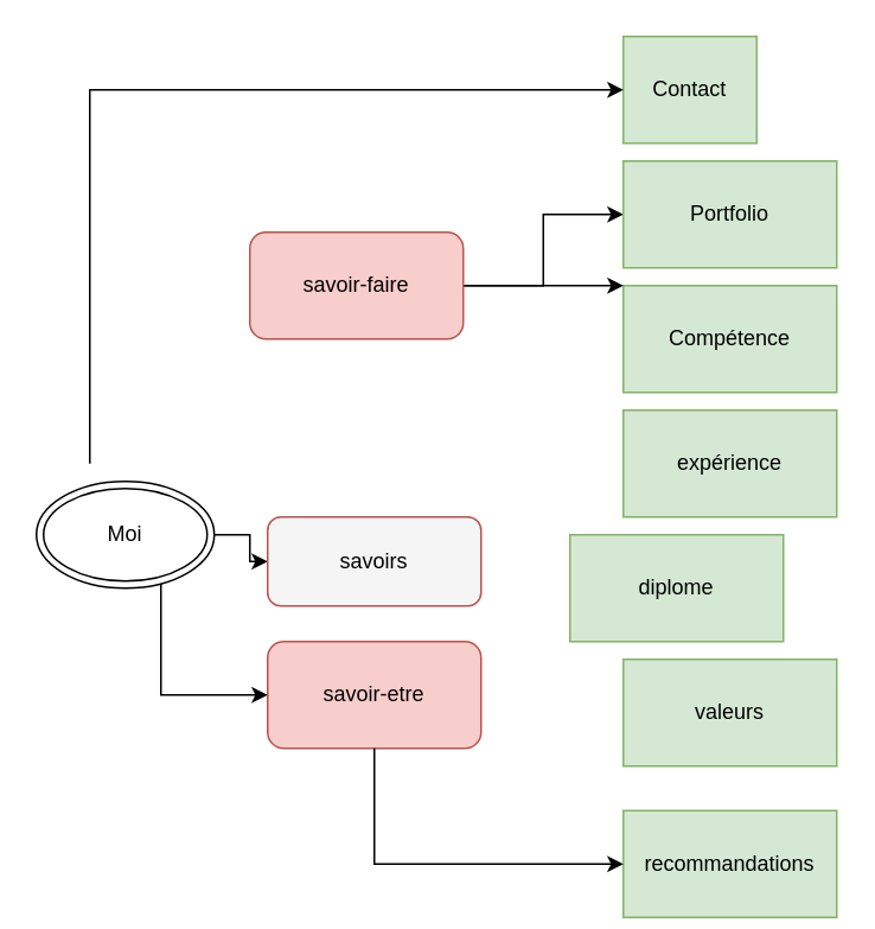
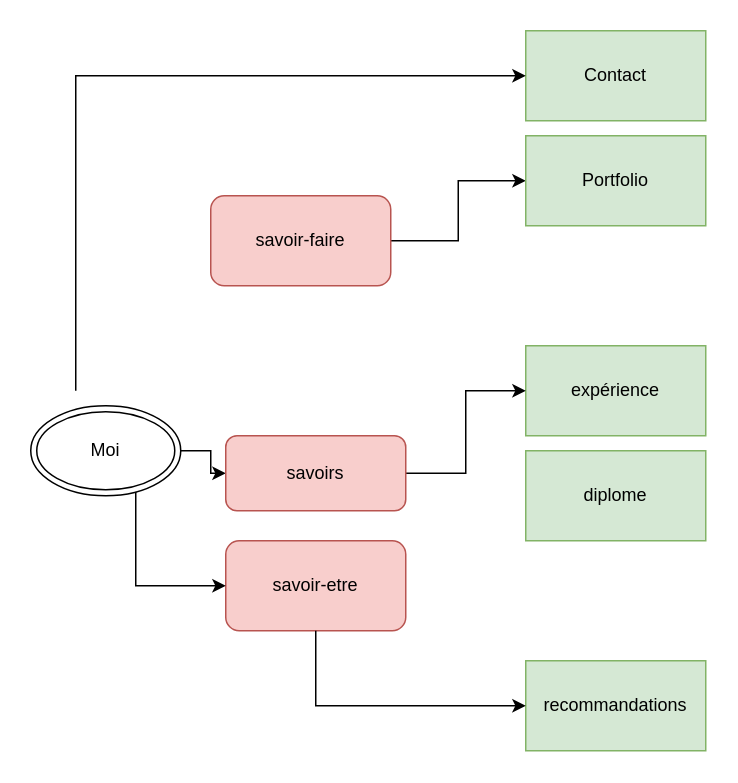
- <mxCell id="8" value="Contact" style="rounded=0;whiteSpace=wrap;html=1;fillColor=#d5e8d4;strokeColor=#82b366;" vertex="1" parent="1"><mxGeometry x="350" y="20" width="75" height="60" as="geometry" /></mxCell>
+ <mxCell id="8" value="Contact" style="rounded=0;whiteSpace=wrap;html=1;fillColor=#d5e8d4;strokeColor=#82b366;" vertex="1" parent="1"><mxGeometry x="350" y="20" width="120" height="60" as="geometry" /></mxCell>
- <mxCell id="7" value="" style="edgeStyle=segmentEdgeStyle;endArrow=classic;html=1;rounded=0;startArrow=none;" edge="1" parent="1" source="11" target="2"><mxGeometry width="50" height="50" relative="1" as="geometry"><mxPoint x="10" y="200" as="sourcePoint" /><mxPoint x="250" y="350" as="targetPoint" /><Array as="points"><mxPoint x="140" y="170" /><mxPoint x="140" y="170" /></Array></mxGeometry></mxCell>
- <mxCell id="2" value="Compétence" style="rounded=0;whiteSpace=wrap;html=1;fillColor=#d5e8d4;strokeColor=#82b366;" vertex="1" parent="1"><mxGeometry x="350" y="160" width="120" height="60" as="geometry" /></mxCell>
+ <mxCell id="12" style="edgeStyle=orthogonalEdgeStyle;rounded=0;orthogonalLoop=1;jettySize=auto;html=1;" edge="1" parent="1" source="19" target="3"><mxGeometry relative="1" as="geometry" /></mxCell>
- <mxCell id="19" value="savoirs" style="rounded=1;whiteSpace=wrap;html=1;fillColor=#f5f5f5;strokeColor=#b85450;" vertex="1" parent="1"><mxGeometry x="150" y="290" width="120" height="50" as="geometry" /></mxCell>
+ <mxCell id="19" value="savoirs" style="rounded=1;whiteSpace=wrap;html=1;fillColor=#f8cecc;strokeColor=#b85450;" vertex="1" parent="1"><mxGeometry x="150" y="290" width="120" height="50" as="geometry" /></mxCell>
- <mxCell id="5" value="diplome" style="rounded=0;whiteSpace=wrap;html=1;fillColor=#d5e8d4;strokeColor=#82b366;" vertex="1" parent="1"><mxGeometry x="320" y="300" width="120" height="60" as="geometry" /></mxCell>
+ <mxCell id="5" value="diplome" style="rounded=0;whiteSpace=wrap;html=1;fillColor=#d5e8d4;strokeColor=#82b366;" vertex="1" parent="1"><mxGeometry x="350" y="300" width="120" height="60" as="geometry" /></mxCell>
- <mxCell id="13" value="valeurs" style="rounded=0;whiteSpace=wrap;html=1;fillColor=#d5e8d4;strokeColor=#82b366;" vertex="1" parent="1"><mxGeometry x="350" y="370" width="120" height="60" as="geometry" /></mxCell>
- <mxCell id="4" value="recommandations" style="rounded=0;whiteSpace=wrap;html=1;fillColor=#d5e8d4;strokeColor=#82b366;" vertex="1" parent="1"><mxGeometry x="350" y="455" width="120" height="60" as="geometry" /></mxCell>
+ <mxCell id="4" value="recommandations" style="rounded=0;whiteSpace=wrap;html=1;fillColor=#d5e8d4;strokeColor=#82b366;" vertex="1" parent="1"><mxGeometry x="350" y="440" width="120" height="60" as="geometry" /></mxCell>
